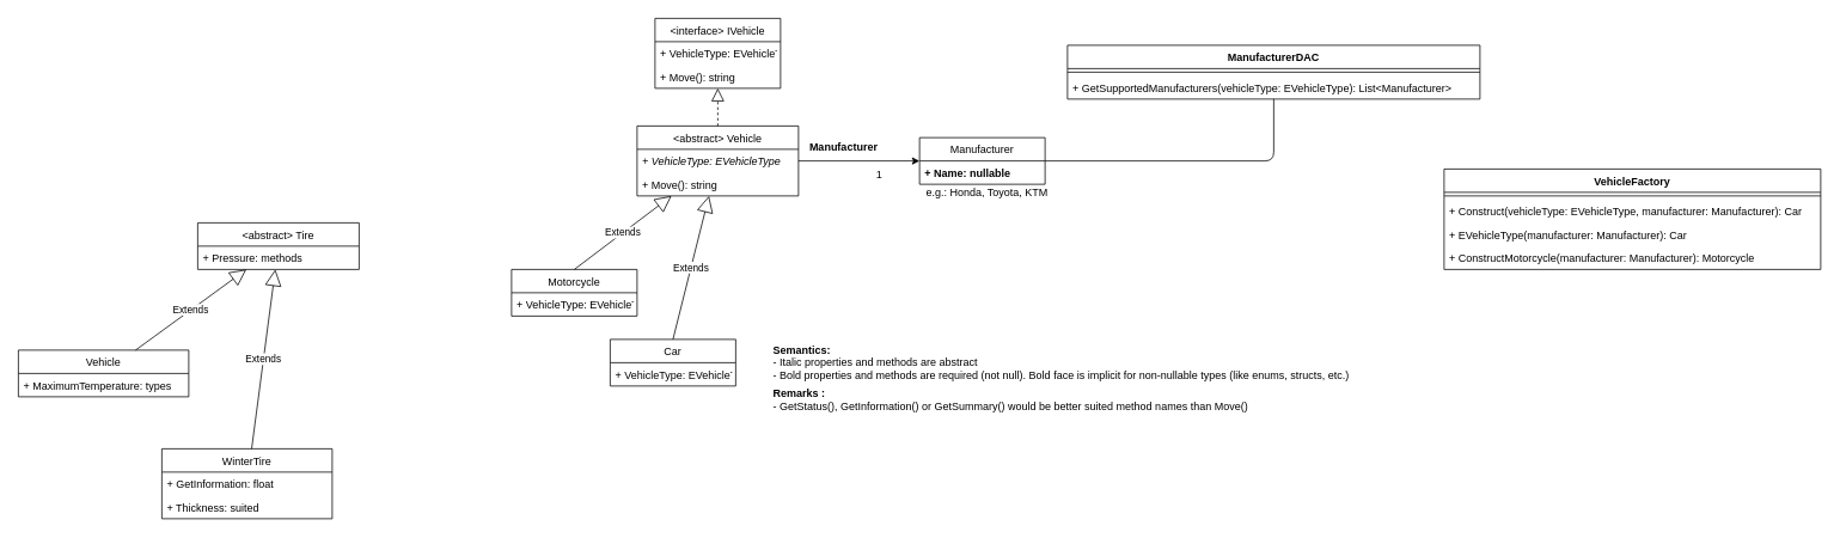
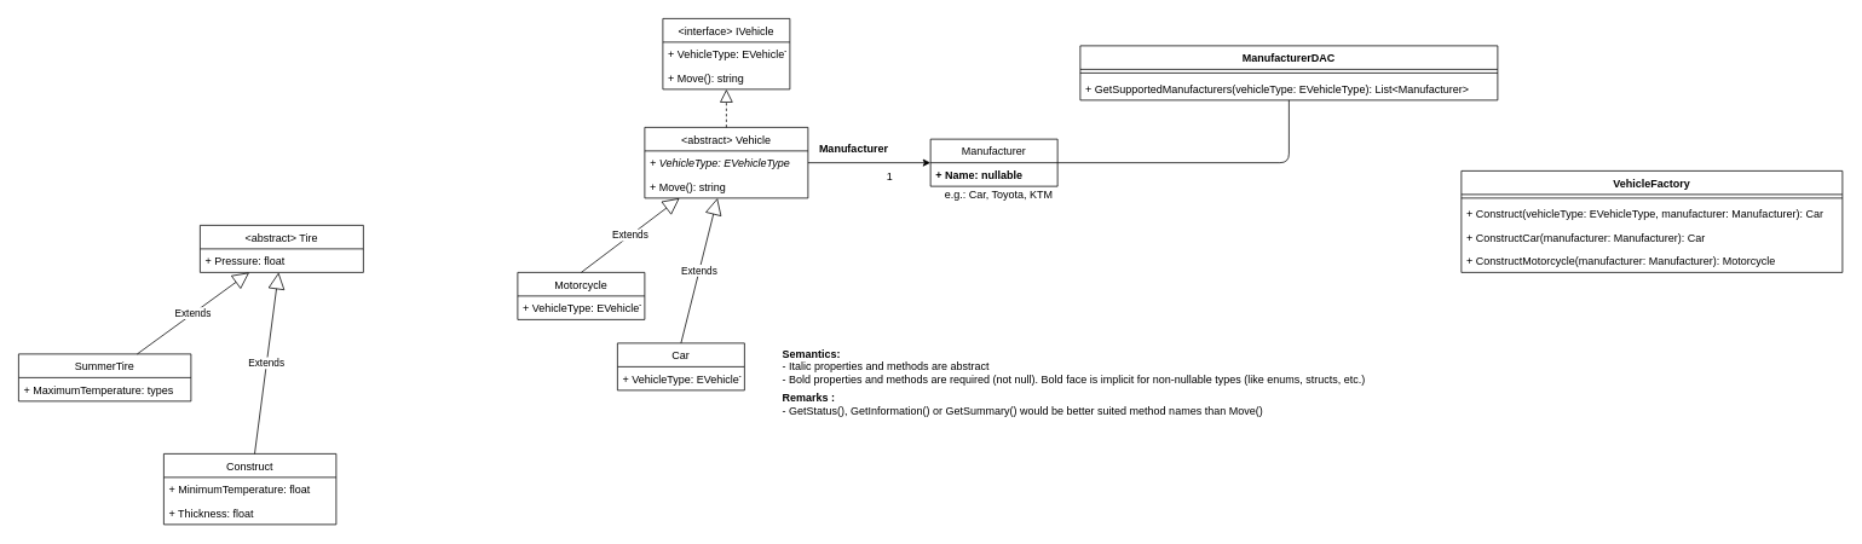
- <mxCell id="12" value="e.g.: Honda, Toyota, KTM" style="text;html=1;align=center;verticalAlign=middle;resizable=0;points=[];autosize=1;strokeColor=none;" vertex="1" parent="1"><mxGeometry x="1025" y="204" width="150" height="20" as="geometry" /></mxCell>
+ <mxCell id="12" value="e.g.: Car, Toyota, KTM" style="text;html=1;align=center;verticalAlign=middle;resizable=0;points=[];autosize=1;strokeColor=none;" vertex="1" parent="1"><mxGeometry x="1025" y="204" width="150" height="20" as="geometry" /></mxCell>
- <mxCell id="39" value="+ EVehicleType(manufacturer: Manufacturer): Car" style="text;strokeColor=none;fillColor=none;align=left;verticalAlign=top;spacingLeft=4;spacingRight=4;overflow=hidden;rotatable=0;points=[[0,0.5],[1,0.5]];portConstraint=eastwest;" vertex="1" parent="36"><mxGeometry y="60" width="420" height="26" as="geometry" /></mxCell>
+ <mxCell id="39" value="+ ConstructCar(manufacturer: Manufacturer): Car" style="text;strokeColor=none;fillColor=none;align=left;verticalAlign=top;spacingLeft=4;spacingRight=4;overflow=hidden;rotatable=0;points=[[0,0.5],[1,0.5]];portConstraint=eastwest;" vertex="1" parent="36"><mxGeometry y="60" width="420" height="26" as="geometry" /></mxCell>
- <mxCell id="28" value="+ Pressure: methods" style="text;strokeColor=none;fillColor=none;align=left;verticalAlign=top;spacingLeft=4;spacingRight=4;overflow=hidden;rotatable=0;points=[[0,0.5],[1,0.5]];portConstraint=eastwest;" vertex="1" parent="27"><mxGeometry y="26" width="180" height="26" as="geometry" /></mxCell>
+ <mxCell id="28" value="+ Pressure: float" style="text;strokeColor=none;fillColor=none;align=left;verticalAlign=top;spacingLeft=4;spacingRight=4;overflow=hidden;rotatable=0;points=[[0,0.5],[1,0.5]];portConstraint=eastwest;" vertex="1" parent="27"><mxGeometry y="26" width="180" height="26" as="geometry" /></mxCell>
- <mxCell id="29" value="Vehicle" style="swimlane;fontStyle=0;childLayout=stackLayout;horizontal=1;startSize=26;fillColor=none;horizontalStack=0;resizeParent=1;resizeParentMax=0;resizeLast=0;collapsible=1;marginBottom=0;" vertex="1" parent="1"><mxGeometry x="20" y="390" width="190" height="52" as="geometry" /></mxCell>
+ <mxCell id="29" value="SummerTire" style="swimlane;fontStyle=0;childLayout=stackLayout;horizontal=1;startSize=26;fillColor=none;horizontalStack=0;resizeParent=1;resizeParentMax=0;resizeLast=0;collapsible=1;marginBottom=0;" vertex="1" parent="1"><mxGeometry x="20" y="390" width="190" height="52" as="geometry" /></mxCell>
- <mxCell id="31" value="WinterTire" style="swimlane;fontStyle=0;childLayout=stackLayout;horizontal=1;startSize=26;fillColor=none;horizontalStack=0;resizeParent=1;resizeParentMax=0;resizeLast=0;collapsible=1;marginBottom=0;" vertex="1" parent="1"><mxGeometry x="180" y="500" width="190" height="78" as="geometry" /></mxCell>
+ <mxCell id="31" value="Construct" style="swimlane;fontStyle=0;childLayout=stackLayout;horizontal=1;startSize=26;fillColor=none;horizontalStack=0;resizeParent=1;resizeParentMax=0;resizeLast=0;collapsible=1;marginBottom=0;" vertex="1" parent="1"><mxGeometry x="180" y="500" width="190" height="78" as="geometry" /></mxCell>
- <mxCell id="32" value="+ GetInformation: float" style="text;strokeColor=none;fillColor=none;align=left;verticalAlign=top;spacingLeft=4;spacingRight=4;overflow=hidden;rotatable=0;points=[[0,0.5],[1,0.5]];portConstraint=eastwest;" vertex="1" parent="31"><mxGeometry y="26" width="190" height="26" as="geometry" /></mxCell>
+ <mxCell id="32" value="+ MinimumTemperature: float" style="text;strokeColor=none;fillColor=none;align=left;verticalAlign=top;spacingLeft=4;spacingRight=4;overflow=hidden;rotatable=0;points=[[0,0.5],[1,0.5]];portConstraint=eastwest;" vertex="1" parent="31"><mxGeometry y="26" width="190" height="26" as="geometry" /></mxCell>
- <mxCell id="33" value="+ Thickness: suited" style="text;strokeColor=none;fillColor=none;align=left;verticalAlign=top;spacingLeft=4;spacingRight=4;overflow=hidden;rotatable=0;points=[[0,0.5],[1,0.5]];portConstraint=eastwest;" vertex="1" parent="31"><mxGeometry y="52" width="190" height="26" as="geometry" /></mxCell>
+ <mxCell id="33" value="+ Thickness: float" style="text;strokeColor=none;fillColor=none;align=left;verticalAlign=top;spacingLeft=4;spacingRight=4;overflow=hidden;rotatable=0;points=[[0,0.5],[1,0.5]];portConstraint=eastwest;" vertex="1" parent="31"><mxGeometry y="52" width="190" height="26" as="geometry" /></mxCell>
